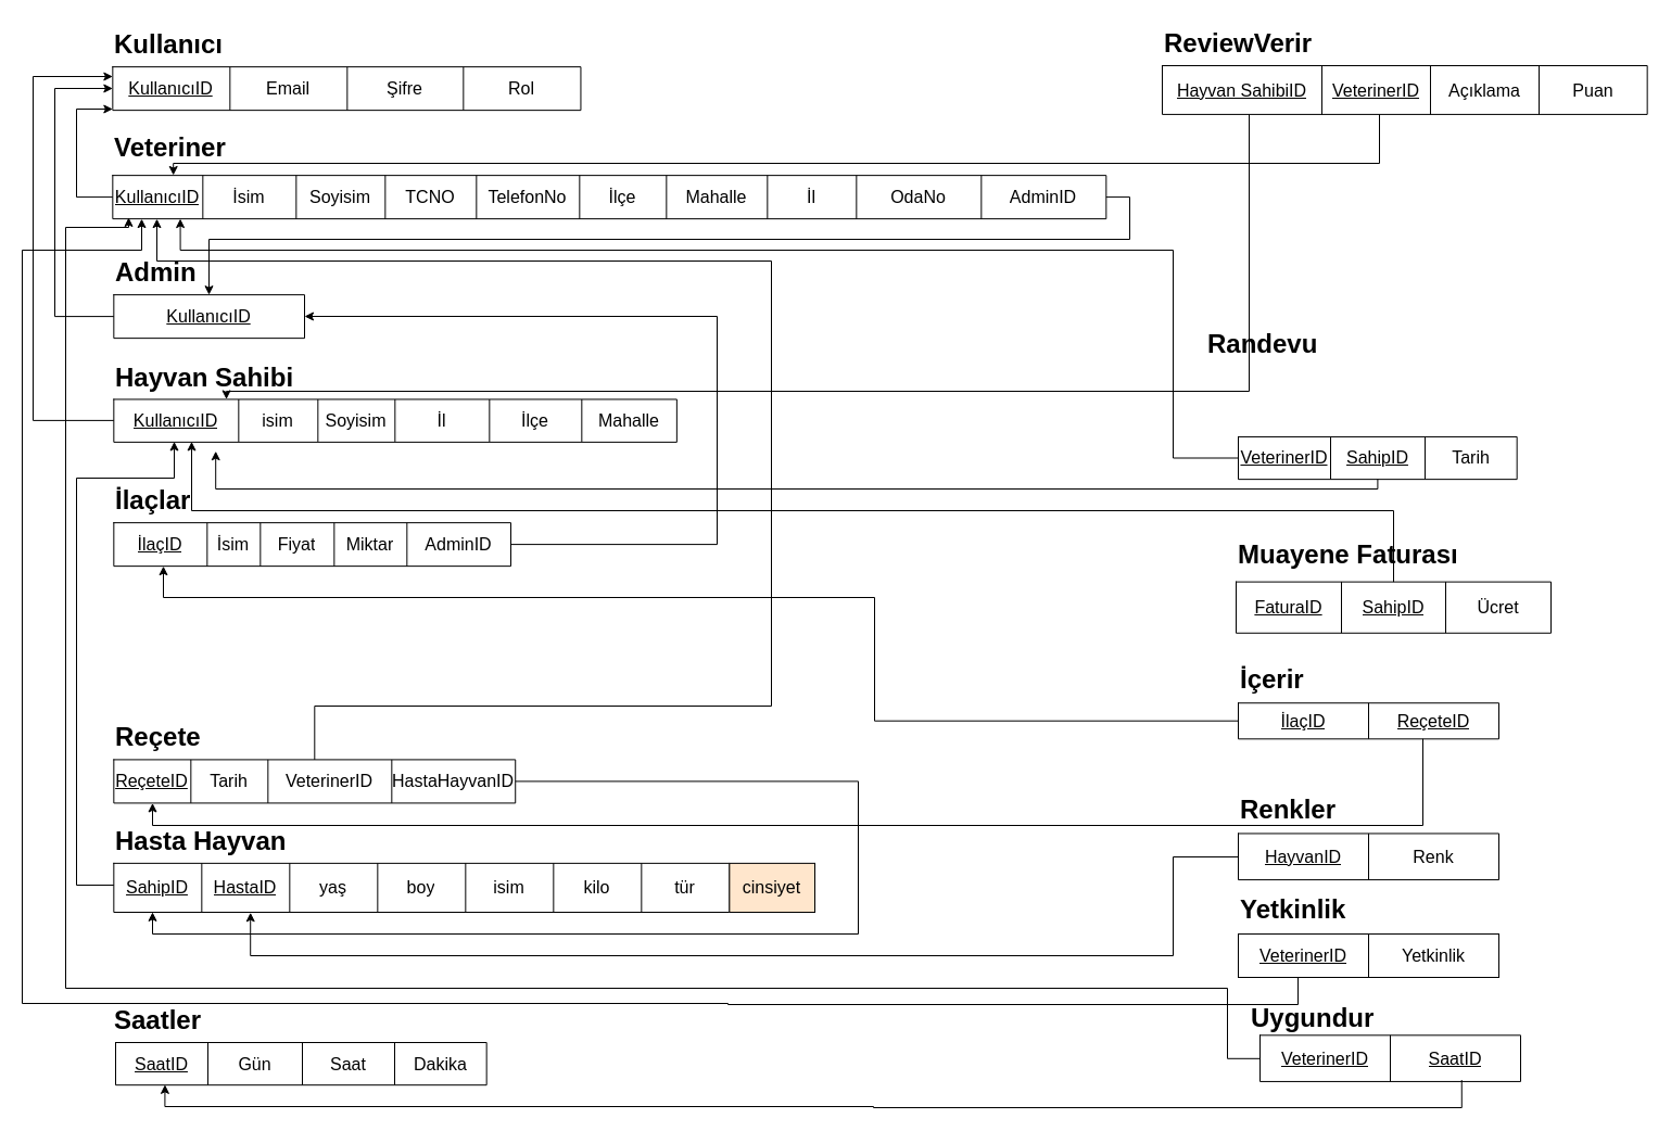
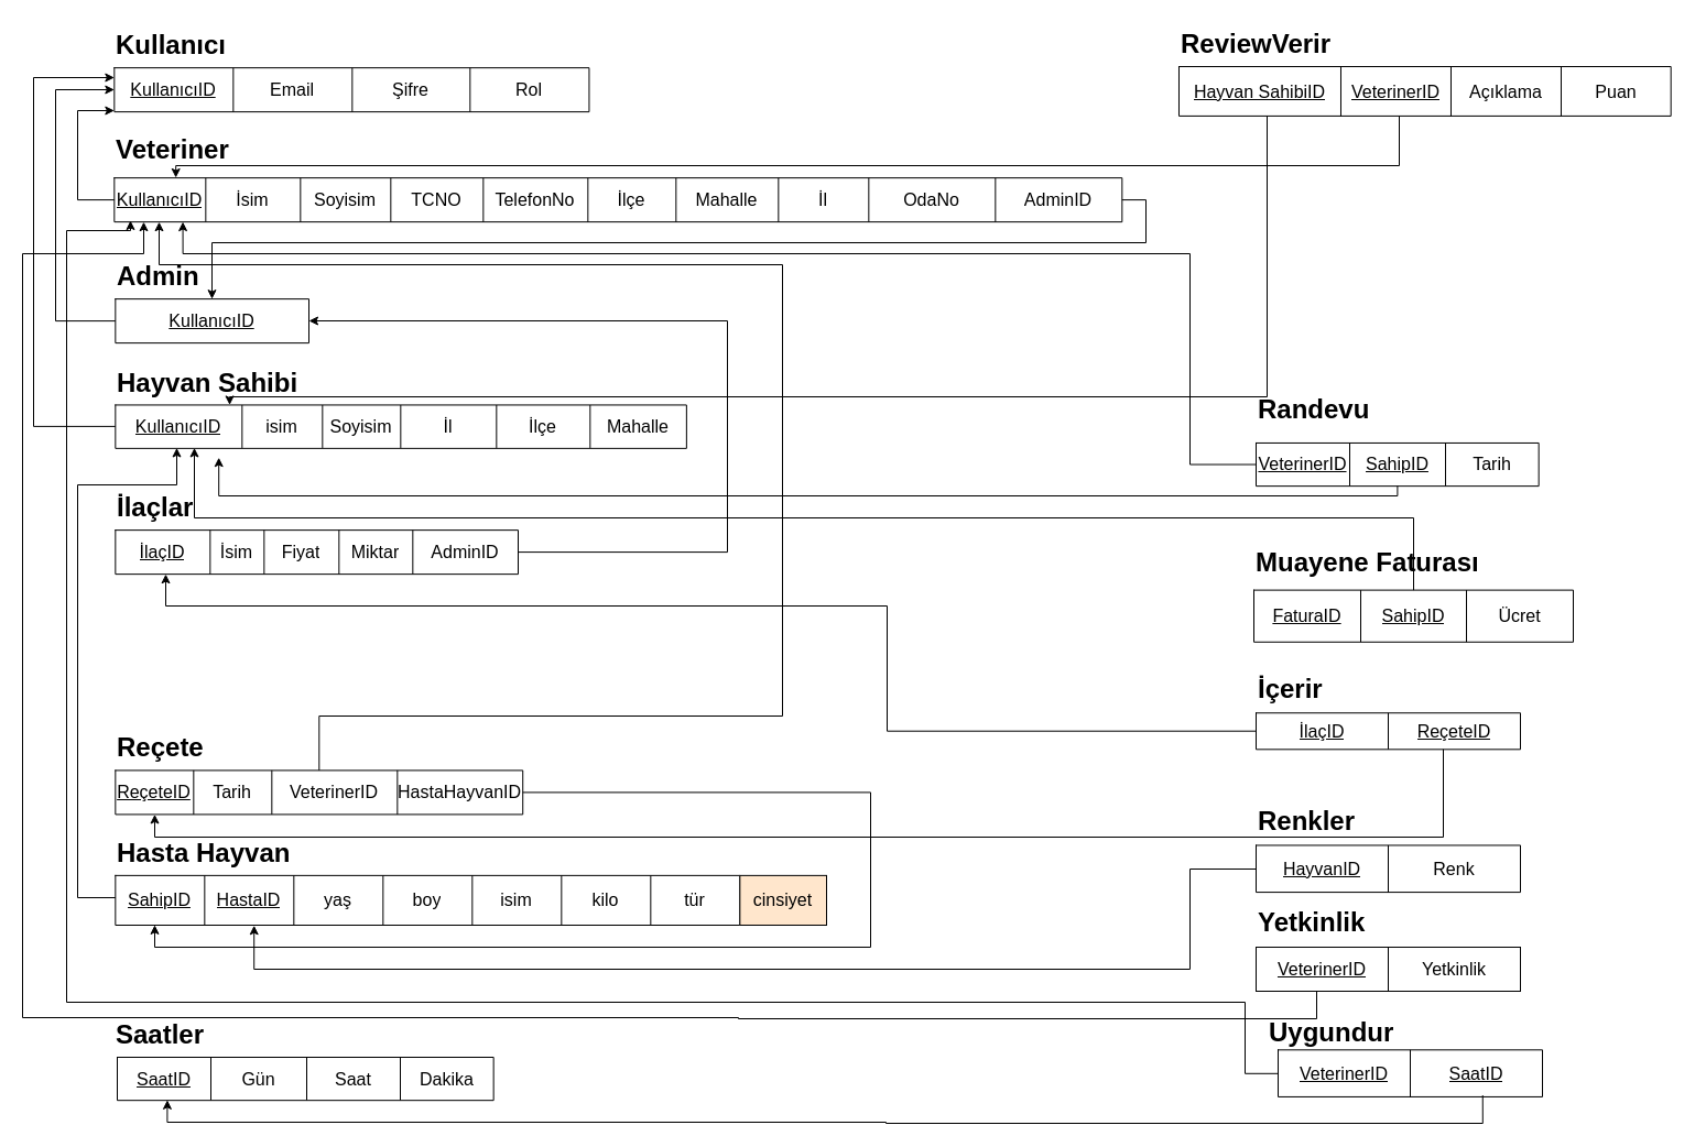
- <mxCell id="62" value="&lt;div&gt;Randevu&lt;/div&gt;" style="text;strokeColor=none;fillColor=none;html=1;fontSize=24;fontStyle=1;verticalAlign=middle;align=left;" vertex="1" parent="1"><mxGeometry x="1109.997" y="296.96" width="142.593" height="39.18" as="geometry" /></mxCell>
+ <mxCell id="62" value="&lt;div&gt;Randevu&lt;/div&gt;" style="text;strokeColor=none;fillColor=none;html=1;fontSize=24;fontStyle=1;verticalAlign=middle;align=left;" vertex="1" parent="1"><mxGeometry x="1139.997" y="351.96" width="142.593" height="39.18" as="geometry" /></mxCell>
